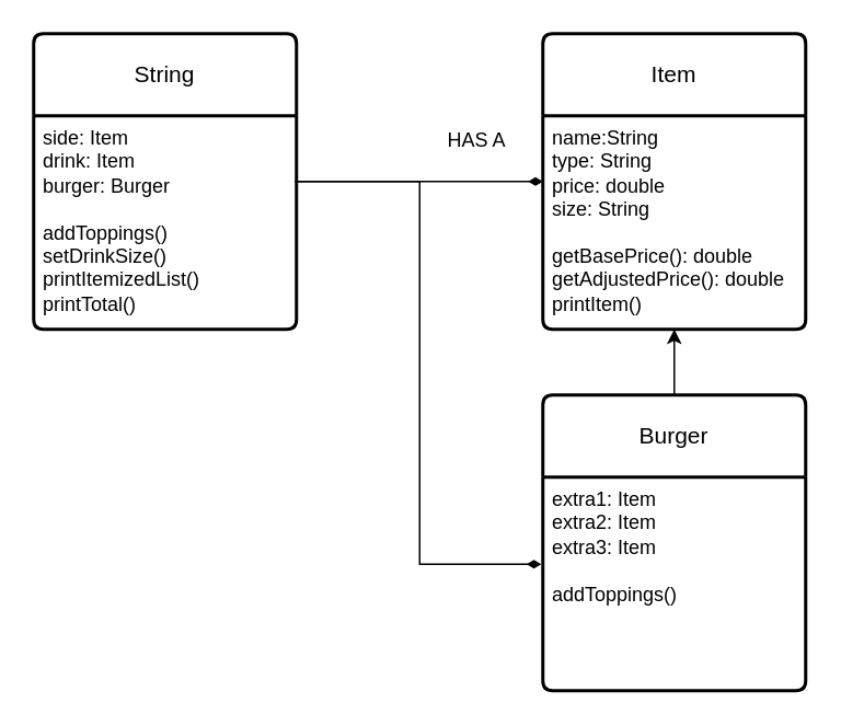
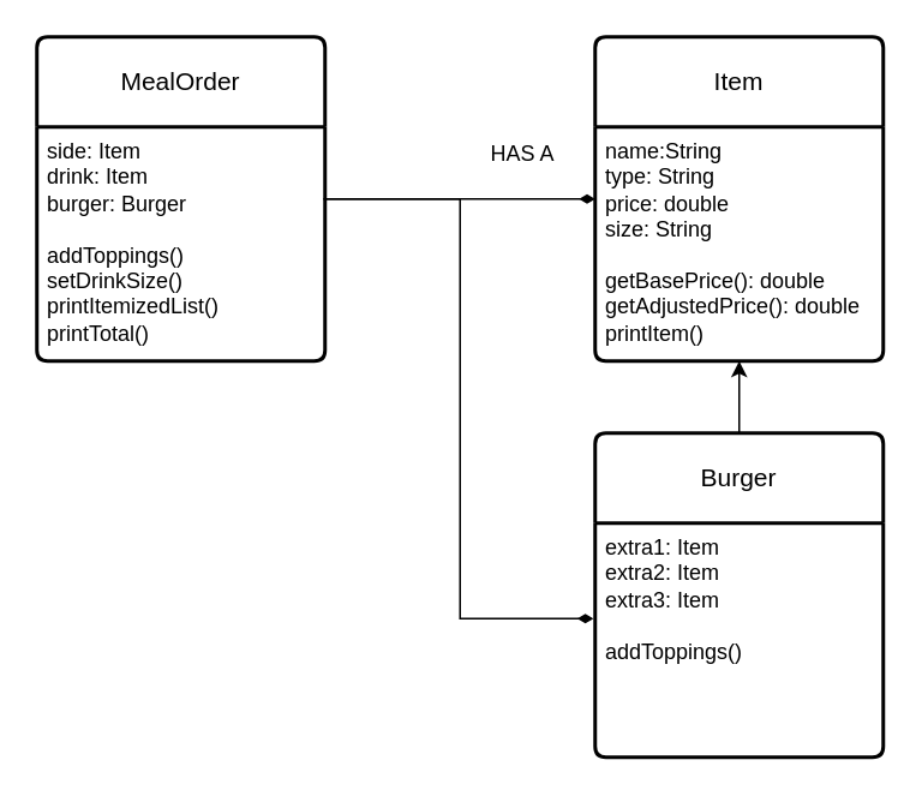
- <mxCell id="3" value="String" style="swimlane;childLayout=stackLayout;horizontal=1;startSize=50;horizontalStack=0;rounded=1;fontSize=14;fontStyle=0;strokeWidth=2;resizeParent=0;resizeLast=1;shadow=0;dashed=0;align=center;arcSize=4;whiteSpace=wrap;html=1;" vertex="1" parent="1"><mxGeometry x="20" y="20" width="160" height="180" as="geometry" /></mxCell>
+ <mxCell id="3" value="MealOrder" style="swimlane;childLayout=stackLayout;horizontal=1;startSize=50;horizontalStack=0;rounded=1;fontSize=14;fontStyle=0;strokeWidth=2;resizeParent=0;resizeLast=1;shadow=0;dashed=0;align=center;arcSize=4;whiteSpace=wrap;html=1;" vertex="1" parent="1"><mxGeometry x="20" y="20" width="160" height="180" as="geometry" /></mxCell>
